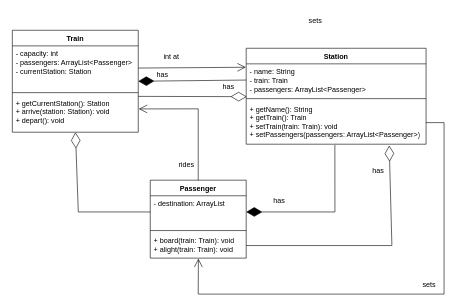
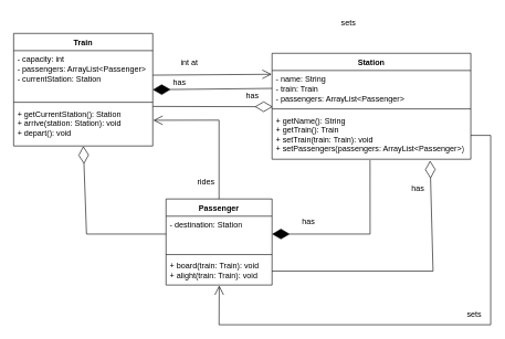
- <mxCell id="11" value="&lt;div&gt;- destination: ArrayList&lt;/div&gt;" style="text;strokeColor=none;fillColor=none;align=left;verticalAlign=top;spacingLeft=4;spacingRight=4;overflow=hidden;rotatable=0;points=[[0,0.5],[1,0.5]];portConstraint=eastwest;whiteSpace=wrap;html=1;" vertex="1" parent="10"><mxGeometry y="26" width="160" height="54" as="geometry" /></mxCell>
+ <mxCell id="11" value="&lt;div&gt;- destination: Station&lt;/div&gt;" style="text;strokeColor=none;fillColor=none;align=left;verticalAlign=top;spacingLeft=4;spacingRight=4;overflow=hidden;rotatable=0;points=[[0,0.5],[1,0.5]];portConstraint=eastwest;whiteSpace=wrap;html=1;" vertex="1" parent="10"><mxGeometry y="26" width="160" height="54" as="geometry" /></mxCell>
